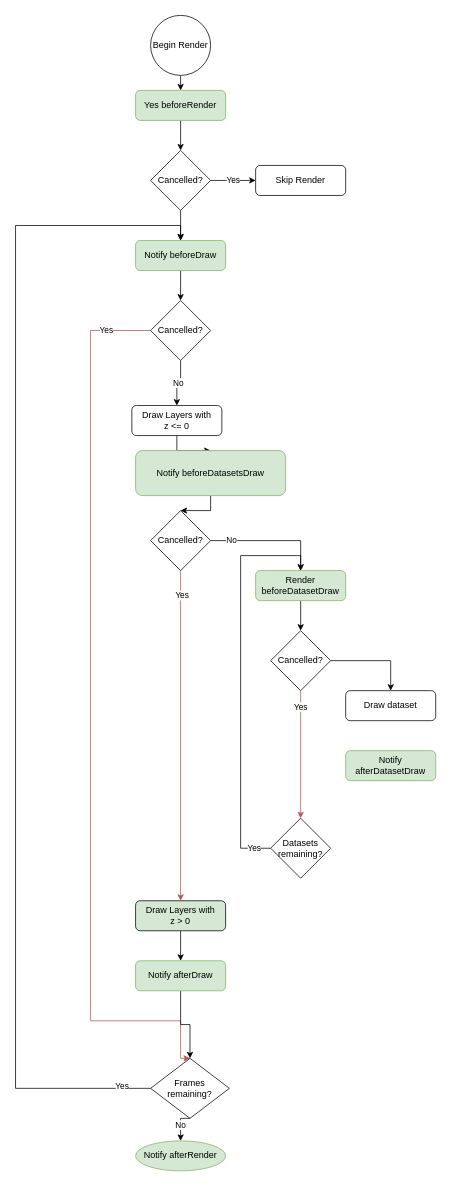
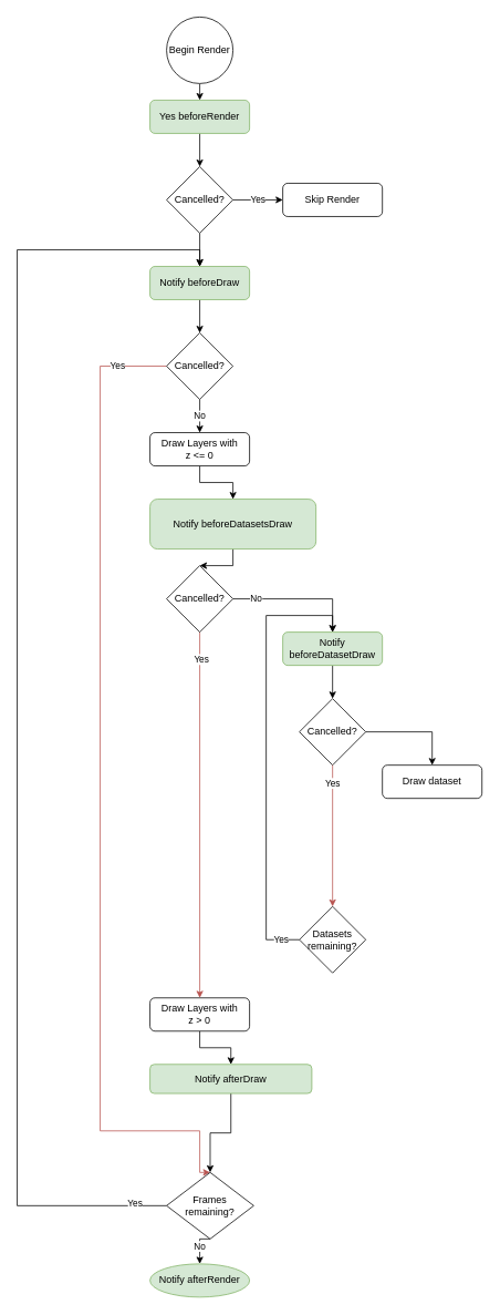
- <mxCell id="21" value="Draw Layers with &lt;br&gt;z &amp;lt;= 0" style="rounded=1;whiteSpace=wrap;html=1;" parent="1" vertex="1"><mxGeometry x="175" y="540" width="120" height="40" as="geometry" /></mxCell>
+ <mxCell id="21" value="Draw Layers with &lt;br&gt;z &amp;lt;= 0" style="rounded=1;whiteSpace=wrap;html=1;" parent="1" vertex="1"><mxGeometry x="180" y="520" width="120" height="40" as="geometry" /></mxCell>
- <mxCell id="34" value="Render beforeDatasetDraw" style="rounded=1;whiteSpace=wrap;html=1;fillColor=#d5e8d4;strokeColor=#82b366;" parent="1" vertex="1"><mxGeometry x="340" y="760" width="120" height="40" as="geometry" /></mxCell>
+ <mxCell id="34" value="Notify beforeDatasetDraw" style="rounded=1;whiteSpace=wrap;html=1;fillColor=#d5e8d4;strokeColor=#82b366;" parent="1" vertex="1"><mxGeometry x="340" y="760" width="120" height="40" as="geometry" /></mxCell>
- <mxCell id="40" value="Notify afterDatasetDraw" style="rounded=1;whiteSpace=wrap;html=1;fillColor=#d5e8d4;strokeColor=#82b366;" parent="1" vertex="1"><mxGeometry x="460" y="1000" width="120" height="40" as="geometry" /></mxCell>
- <mxCell id="30" value="Draw Layers with &lt;br&gt;z &amp;gt; 0" style="rounded=1;whiteSpace=wrap;html=1;fillColor=#d5e8d4;" parent="1" vertex="1"><mxGeometry x="180" y="1200" width="120" height="40" as="geometry" /></mxCell>
+ <mxCell id="30" value="Draw Layers with &lt;br&gt;z &amp;gt; 0" style="rounded=1;whiteSpace=wrap;html=1;" parent="1" vertex="1"><mxGeometry x="180" y="1200" width="120" height="40" as="geometry" /></mxCell>
- <mxCell id="32" value="Notify afterDraw" style="rounded=1;whiteSpace=wrap;html=1;fillColor=#d5e8d4;strokeColor=#82b366;" parent="1" vertex="1"><mxGeometry x="180" y="1280" width="120" height="40" as="geometry" /></mxCell>
+ <mxCell id="32" value="Notify afterDraw" style="rounded=1;whiteSpace=wrap;html=1;fillColor=#d5e8d4;strokeColor=#82b366;" parent="1" vertex="1"><mxGeometry x="180" y="1280" width="195" height="35" as="geometry" /></mxCell>
